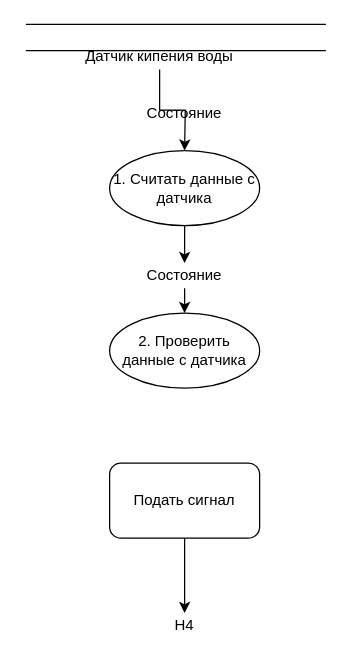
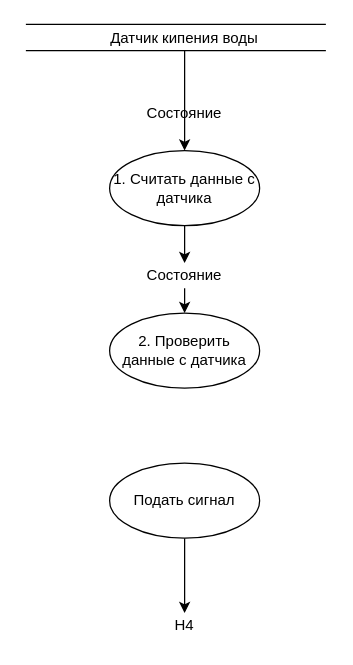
- <mxCell id="4" value="Датчик кипения воды" style="text;html=1;strokeColor=none;fillColor=none;align=center;verticalAlign=middle;whiteSpace=wrap;rounded=0;" parent="1" vertex="1"><mxGeometry x="27" y="35" width="200" height="20" as="geometry" /></mxCell>
+ <mxCell id="4" value="Датчик кипения воды" style="text;html=1;strokeColor=none;fillColor=none;align=center;verticalAlign=middle;whiteSpace=wrap;rounded=0;" parent="1" vertex="1"><mxGeometry x="47" y="20" width="200" height="20" as="geometry" /></mxCell>
- <mxCell id="9" value="Подать сигнал&lt;br&gt;" style="whiteSpace=wrap;html=1;rounded=1;" parent="1" vertex="1"><mxGeometry x="87" y="370" width="120" height="60" as="geometry" /></mxCell>
+ <mxCell id="9" value="Подать сигнал&lt;br&gt;" style="ellipse;whiteSpace=wrap;html=1;" parent="1" vertex="1"><mxGeometry x="87" y="370" width="120" height="60" as="geometry" /></mxCell>
